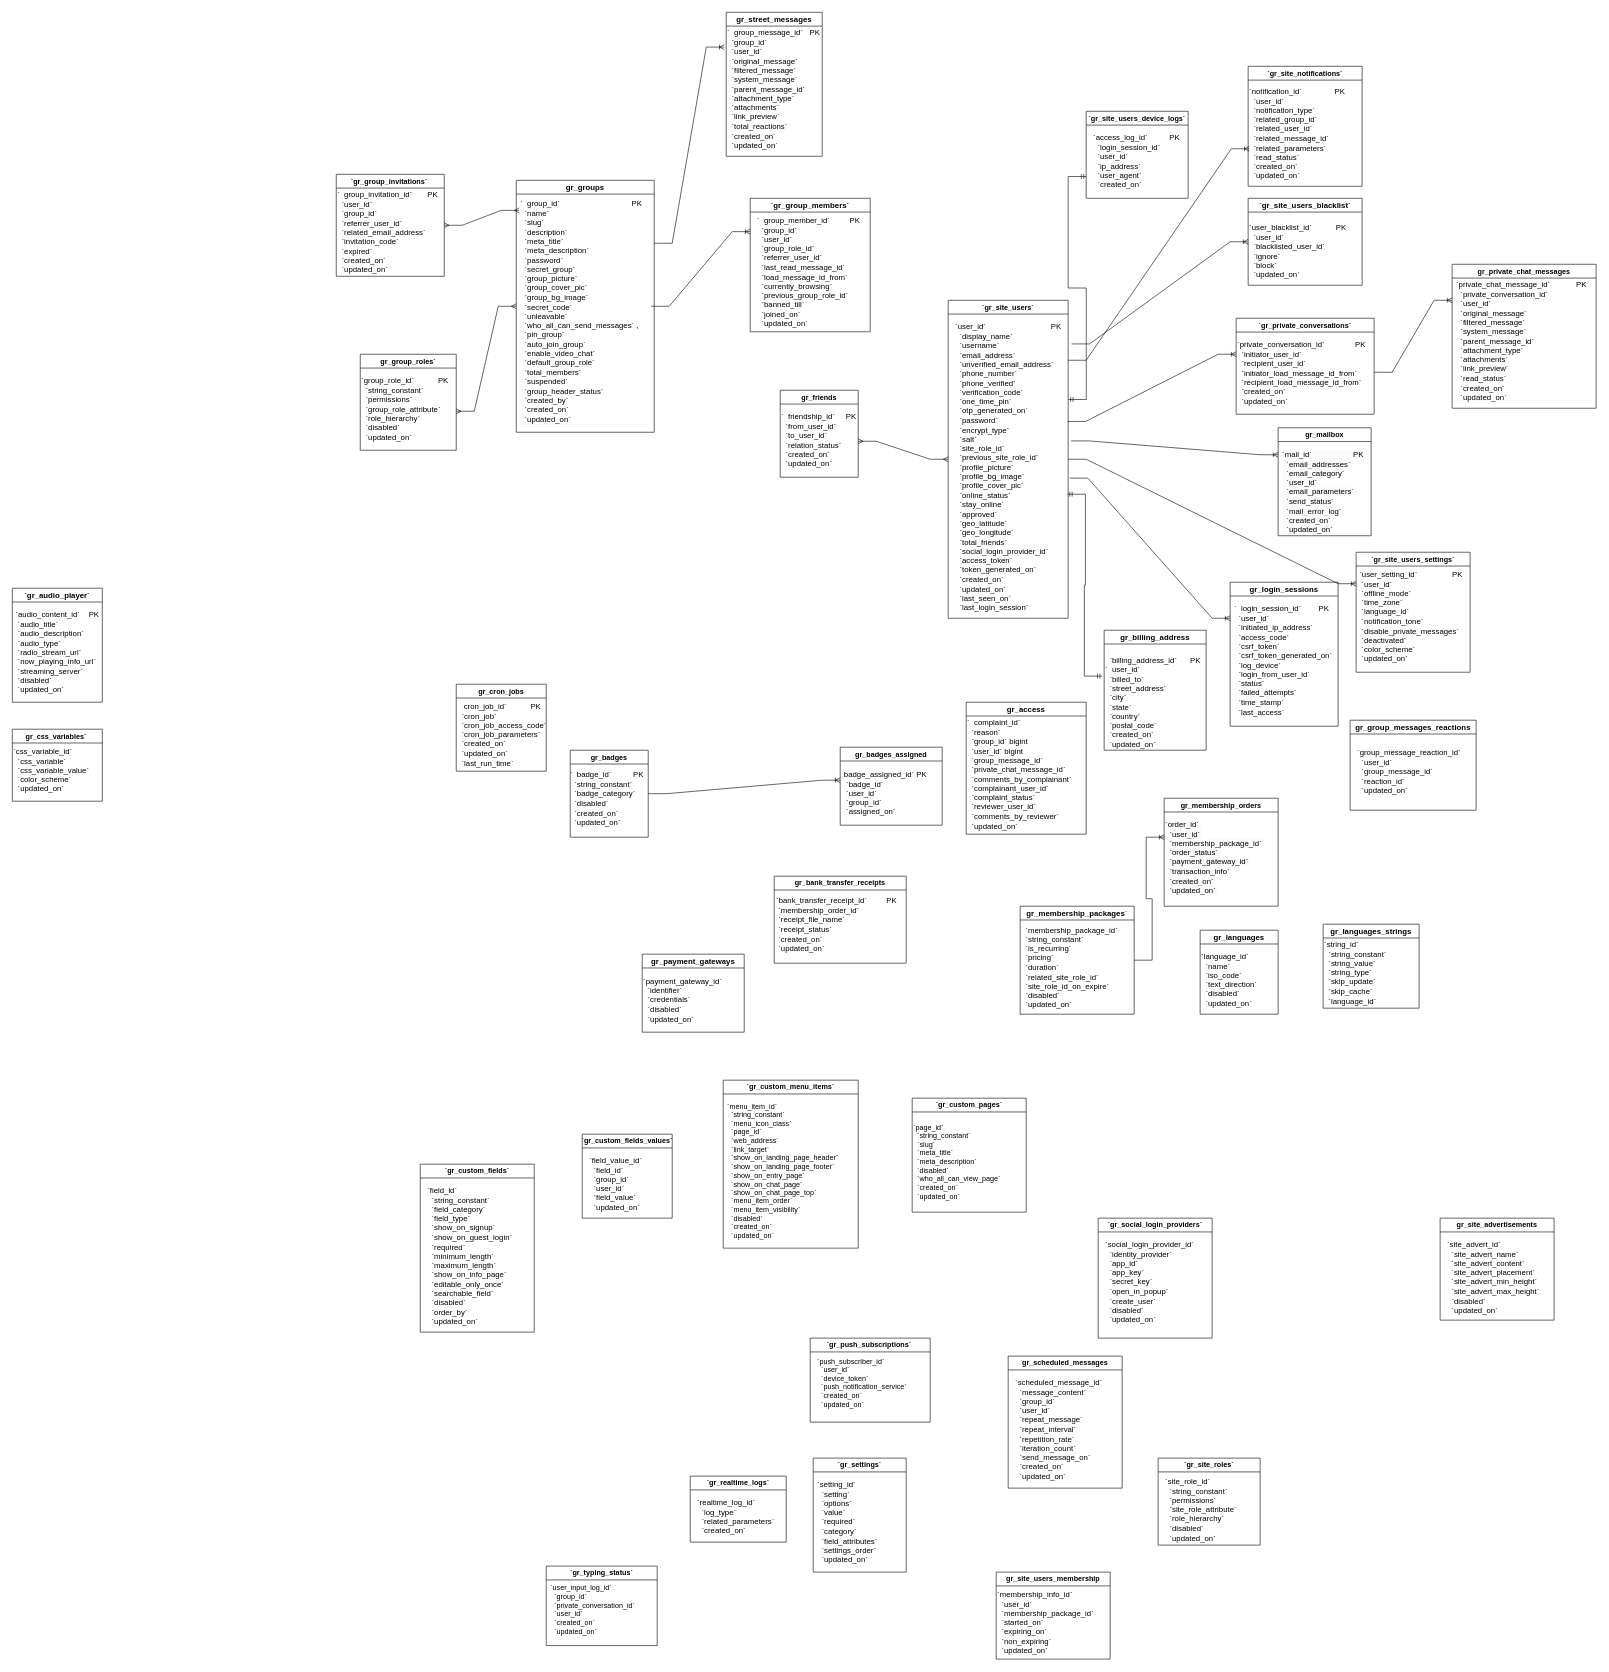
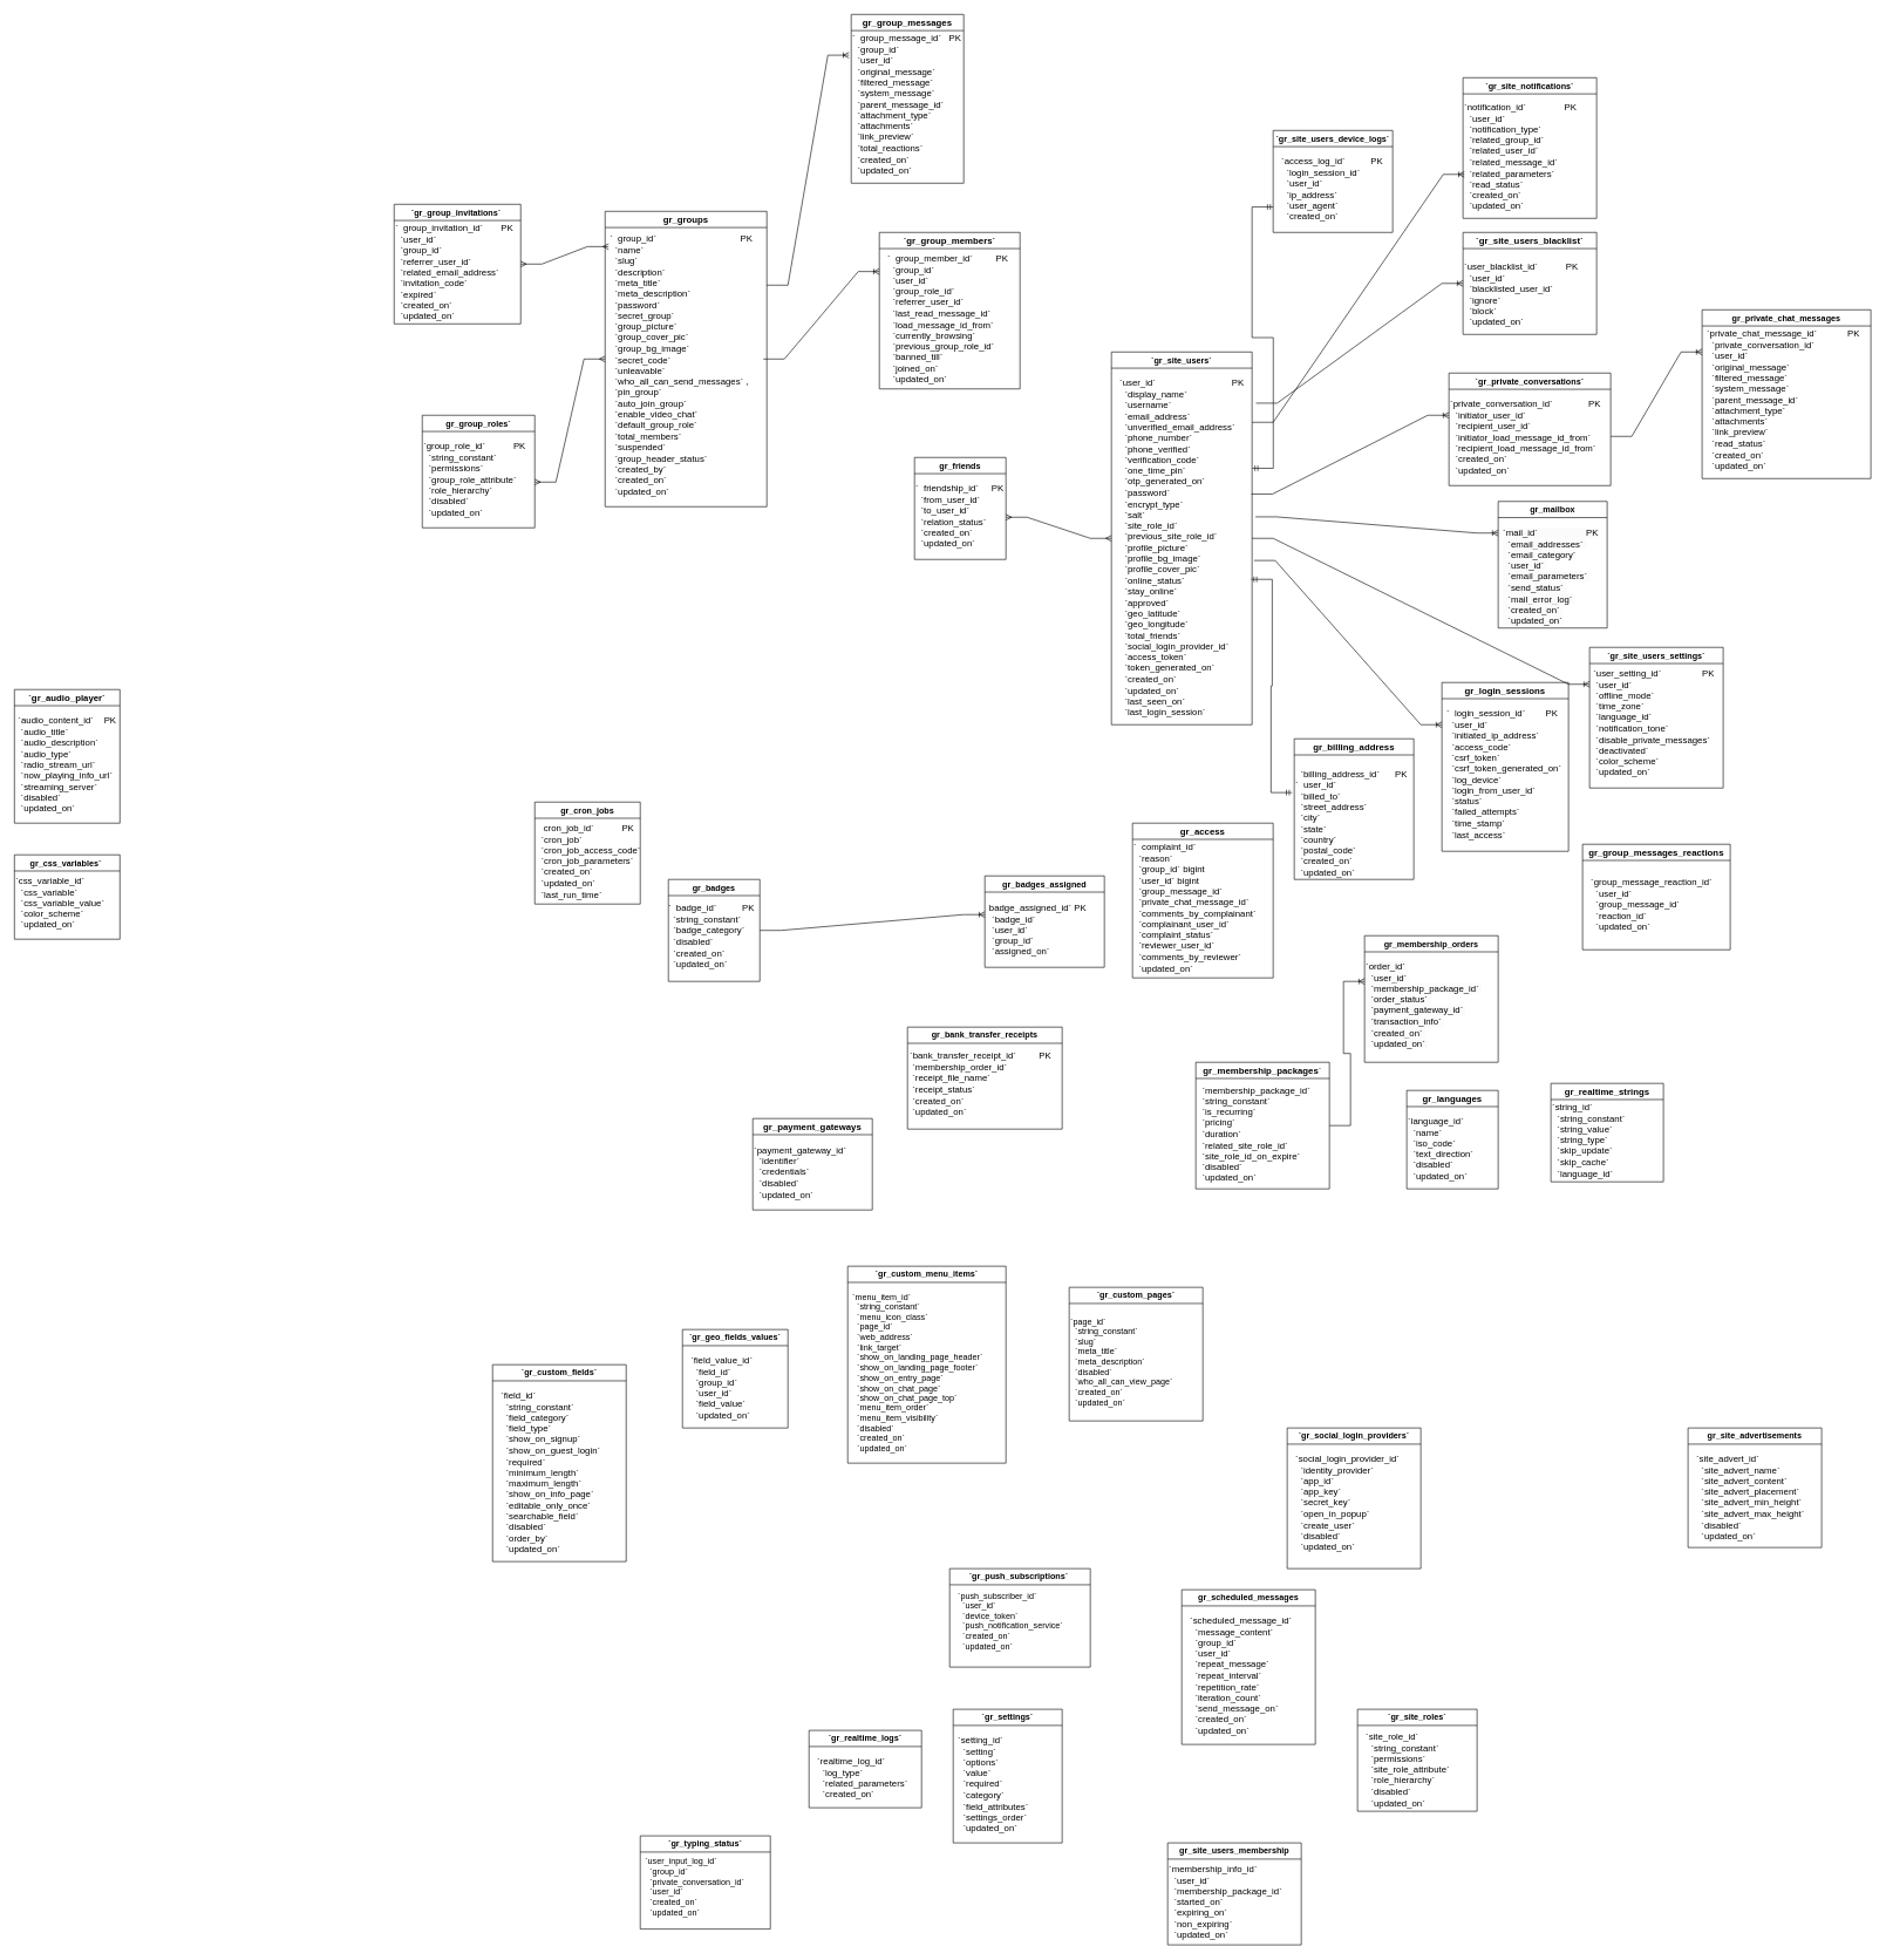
- <mxCell id="22" value="&lt;div style=&quot;text-align: left;&quot;&gt;gr_street_messages&lt;br&gt;&lt;/div&gt;" style="swimlane;whiteSpace=wrap;html=1;fontSize=13;" vertex="1" parent="1"><mxGeometry x="1210" y="20" width="160" height="240" as="geometry" /></mxCell>
+ <mxCell id="22" value="&lt;div style=&quot;text-align: left;&quot;&gt;gr_group_messages&lt;br&gt;&lt;/div&gt;" style="swimlane;whiteSpace=wrap;html=1;fontSize=13;" vertex="1" parent="1"><mxGeometry x="1210" y="20" width="160" height="240" as="geometry" /></mxCell>
- <mxCell id="40" value="&lt;div style=&quot;text-align: left;&quot;&gt;&lt;span style=&quot;background-color: initial;&quot;&gt;gr_languages_strings&lt;/span&gt;&lt;/div&gt;" style="swimlane;whiteSpace=wrap;html=1;fontSize=13;" vertex="1" parent="1"><mxGeometry x="2205" y="1540" width="160" height="140" as="geometry" /></mxCell>
+ <mxCell id="40" value="&lt;div style=&quot;text-align: left;&quot;&gt;&lt;span style=&quot;background-color: initial;&quot;&gt;gr_realtime_strings&lt;/span&gt;&lt;/div&gt;" style="swimlane;whiteSpace=wrap;html=1;fontSize=13;" vertex="1" parent="1"><mxGeometry x="2205" y="1540" width="160" height="140" as="geometry" /></mxCell>
- <mxCell id="80" value="`gr_custom_fields_values`" style="swimlane;whiteSpace=wrap;html=1;" vertex="1" parent="1"><mxGeometry x="970" y="1890" width="150" height="140" as="geometry" /></mxCell>
+ <mxCell id="80" value="`gr_geo_fields_values`" style="swimlane;whiteSpace=wrap;html=1;" vertex="1" parent="1"><mxGeometry x="970" y="1890" width="150" height="140" as="geometry" /></mxCell>
